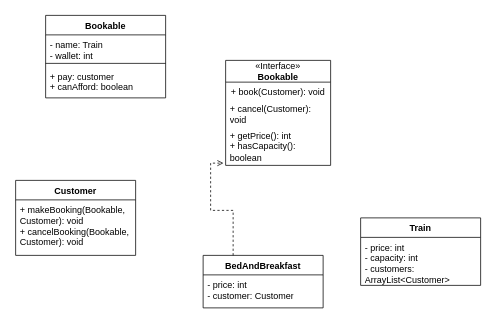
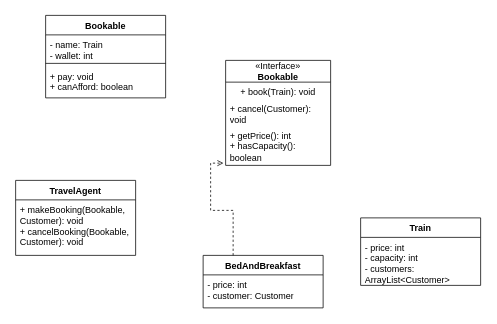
- <mxCell id="5" value="+ pay: customer&lt;div&gt;+ canAfford: boolean&lt;/div&gt;" style="text;strokeColor=none;fillColor=none;align=left;verticalAlign=top;spacingLeft=4;spacingRight=4;overflow=hidden;rotatable=0;points=[[0,0.5],[1,0.5]];portConstraint=eastwest;whiteSpace=wrap;html=1;" vertex="1" parent="2"><mxGeometry y="68" width="160" height="42" as="geometry" /></mxCell>
+ <mxCell id="5" value="+ pay: void&lt;div&gt;+ canAfford: boolean&lt;/div&gt;" style="text;strokeColor=none;fillColor=none;align=left;verticalAlign=top;spacingLeft=4;spacingRight=4;overflow=hidden;rotatable=0;points=[[0,0.5],[1,0.5]];portConstraint=eastwest;whiteSpace=wrap;html=1;" vertex="1" parent="2"><mxGeometry y="68" width="160" height="42" as="geometry" /></mxCell>
- <mxCell id="7" value="+ book(Customer): void" style="text;html=1;strokeColor=none;fillColor=none;align=center;verticalAlign=middle;spacingLeft=4;spacingRight=4;overflow=hidden;rotatable=0;points=[[0,0.5],[1,0.5]];portConstraint=eastwest;whiteSpace=wrap;" vertex="1" parent="6"><mxGeometry y="29" width="140" height="25" as="geometry" /></mxCell>
+ <mxCell id="7" value="+ book(Train): void" style="text;html=1;strokeColor=none;fillColor=none;align=center;verticalAlign=middle;spacingLeft=4;spacingRight=4;overflow=hidden;rotatable=0;points=[[0,0.5],[1,0.5]];portConstraint=eastwest;whiteSpace=wrap;" vertex="1" parent="6"><mxGeometry y="29" width="140" height="25" as="geometry" /></mxCell>
- <mxCell id="10" value="Customer" style="swimlane;fontStyle=1;align=center;verticalAlign=top;childLayout=stackLayout;horizontal=1;startSize=26;horizontalStack=0;resizeParent=1;resizeParentMax=0;resizeLast=0;collapsible=1;marginBottom=0;whiteSpace=wrap;html=1;" vertex="1" parent="1"><mxGeometry x="20" y="240" width="160" height="100" as="geometry" /></mxCell>
+ <mxCell id="10" value="TravelAgent" style="swimlane;fontStyle=1;align=center;verticalAlign=top;childLayout=stackLayout;horizontal=1;startSize=26;horizontalStack=0;resizeParent=1;resizeParentMax=0;resizeLast=0;collapsible=1;marginBottom=0;whiteSpace=wrap;html=1;" vertex="1" parent="1"><mxGeometry x="20" y="240" width="160" height="100" as="geometry" /></mxCell>
